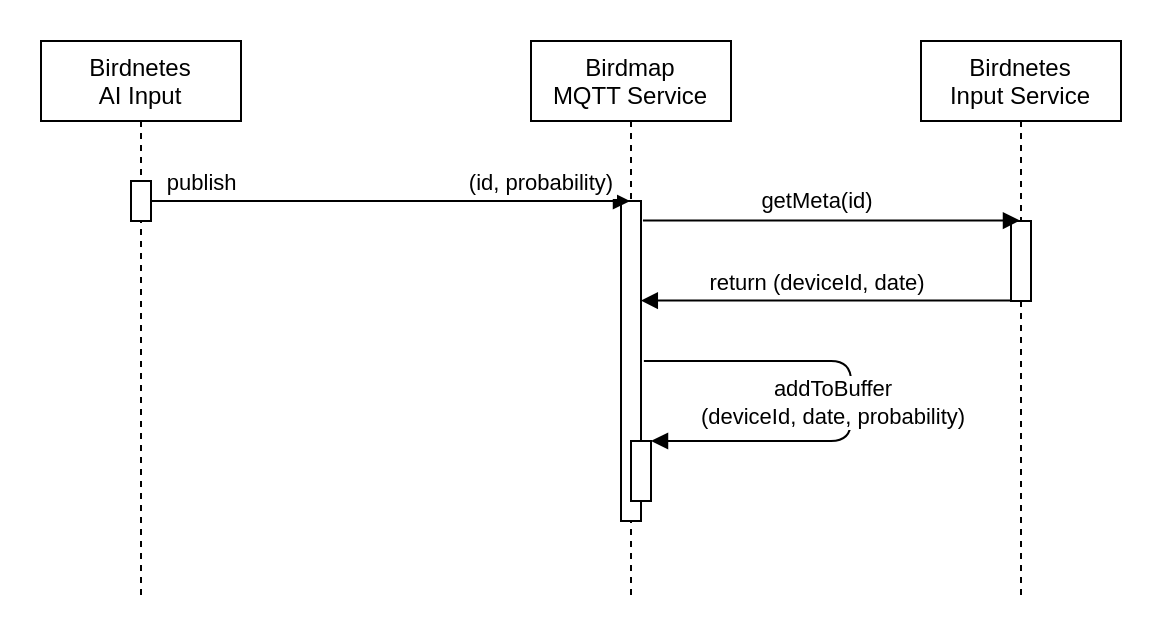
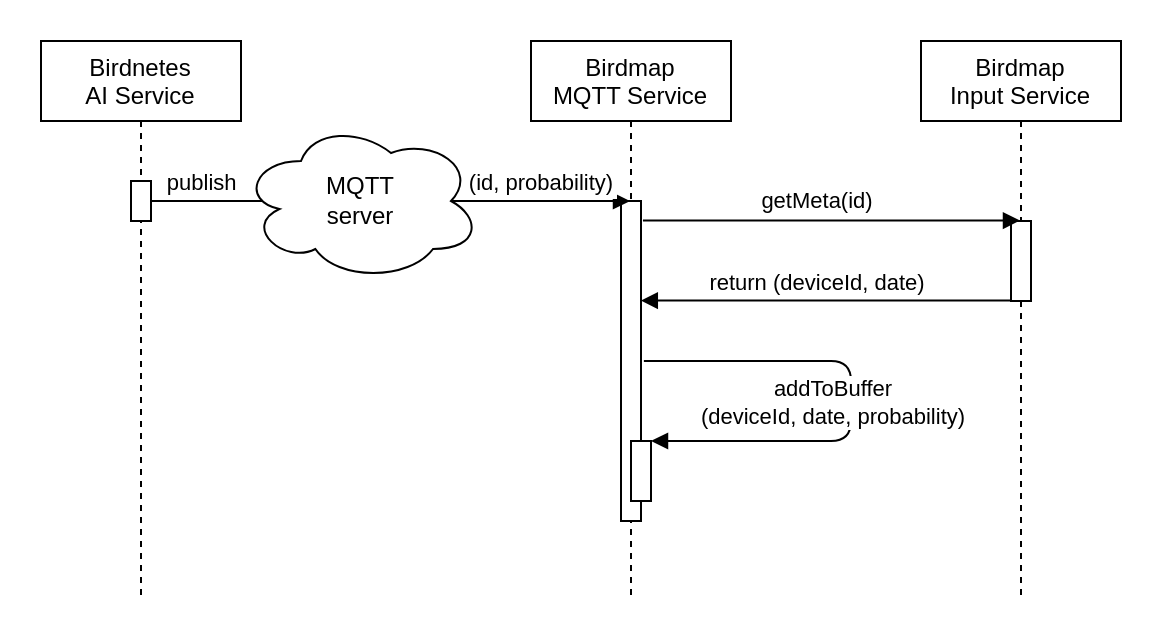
- <mxCell id="2" value="Birdnetes&#10;AI Input" style="shape=umlLifeline;perimeter=lifelinePerimeter;container=1;collapsible=0;recursiveResize=0;rounded=0;shadow=0;strokeWidth=1;" parent="1" vertex="1"><mxGeometry x="20" y="20" width="100" height="280" as="geometry" /></mxCell>
+ <mxCell id="2" value="Birdnetes&#10;AI Service" style="shape=umlLifeline;perimeter=lifelinePerimeter;container=1;collapsible=0;recursiveResize=0;rounded=0;shadow=0;strokeWidth=1;" parent="1" vertex="1"><mxGeometry x="20" y="20" width="100" height="280" as="geometry" /></mxCell>
- <mxCell id="11" value="Birdnetes&#10;Input Service" style="shape=umlLifeline;perimeter=lifelinePerimeter;container=1;collapsible=0;recursiveResize=0;rounded=0;shadow=0;strokeWidth=1;" vertex="1" parent="1"><mxGeometry x="460" y="20" width="100" height="280" as="geometry" /></mxCell>
+ <mxCell id="11" value="Birdmap&#10;Input Service" style="shape=umlLifeline;perimeter=lifelinePerimeter;container=1;collapsible=0;recursiveResize=0;rounded=0;shadow=0;strokeWidth=1;" vertex="1" parent="1"><mxGeometry x="460" y="20" width="100" height="280" as="geometry" /></mxCell>
+ <mxCell id="13" value="MQTT&lt;br&gt;server" style="ellipse;shape=cloud;whiteSpace=wrap;html=1;" vertex="1" parent="1"><mxGeometry x="120" y="60" width="120" height="80" as="geometry" /></mxCell>
